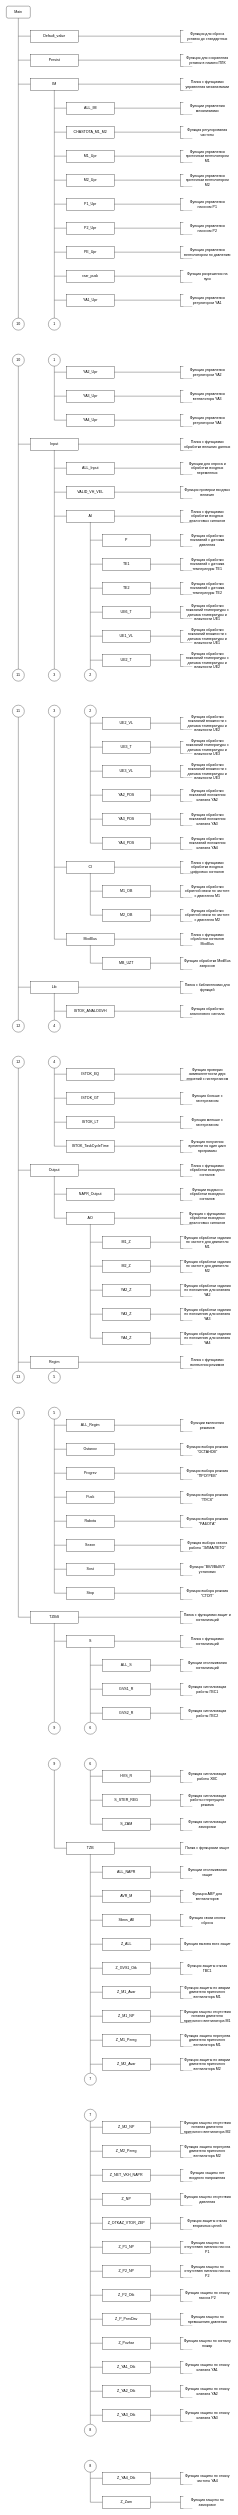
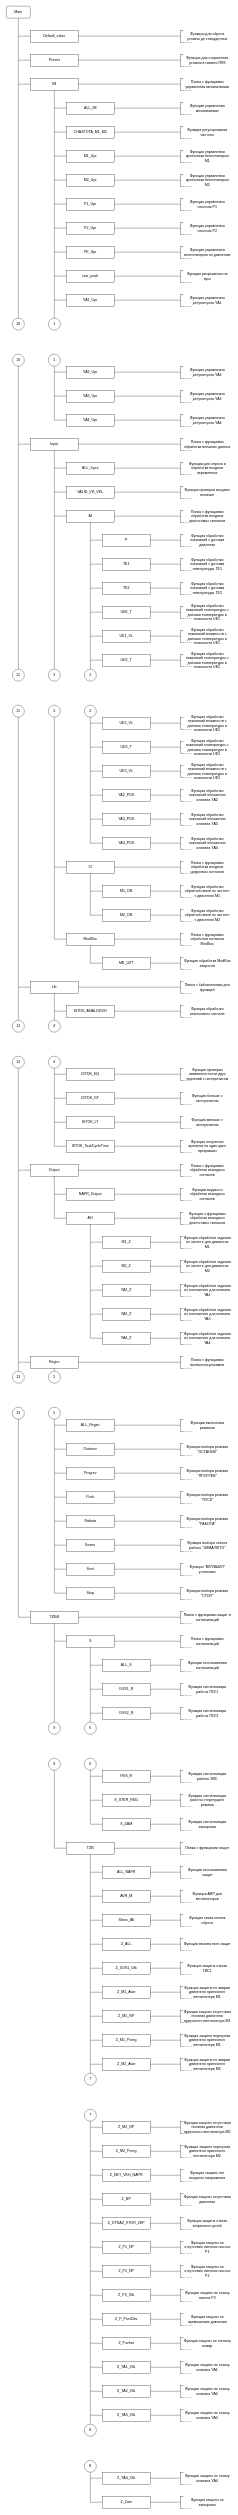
- <mxCell id="70" value="Функция управления вентилятора YA3" style="text;html=1;align=center;verticalAlign=middle;whiteSpace=wrap;rounded=0;strokeColor=none;fillColor=default;" vertex="1" parent="1"><mxGeometry x="610" y="1299" width="160" height="42" as="geometry" /></mxCell>
+ <mxCell id="70" value="Функция управления регулятором YA3" style="text;html=1;align=center;verticalAlign=middle;whiteSpace=wrap;rounded=0;strokeColor=none;fillColor=default;" vertex="1" parent="1"><mxGeometry x="610" y="1299" width="160" height="42" as="geometry" /></mxCell>
- <mxCell id="483" value="Функция защиты по отказу частоты YA4" style="text;html=1;align=center;verticalAlign=middle;whiteSpace=wrap;rounded=0;strokeColor=none;fillColor=default;" vertex="1" parent="1"><mxGeometry x="610" y="8239" width="160" height="42" as="geometry" /></mxCell>
+ <mxCell id="483" value="Функция защиты по отказу клапана YA4" style="text;html=1;align=center;verticalAlign=middle;whiteSpace=wrap;rounded=0;strokeColor=none;fillColor=default;" vertex="1" parent="1"><mxGeometry x="610" y="8239" width="160" height="42" as="geometry" /></mxCell>
